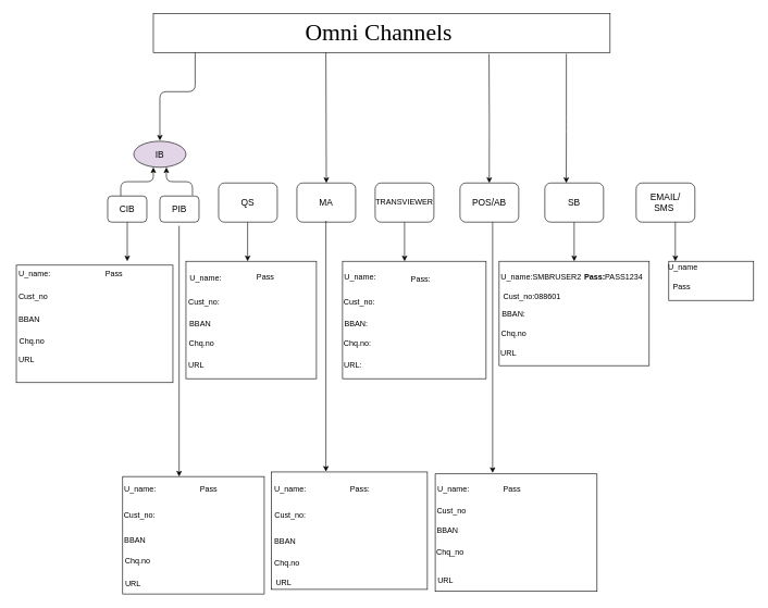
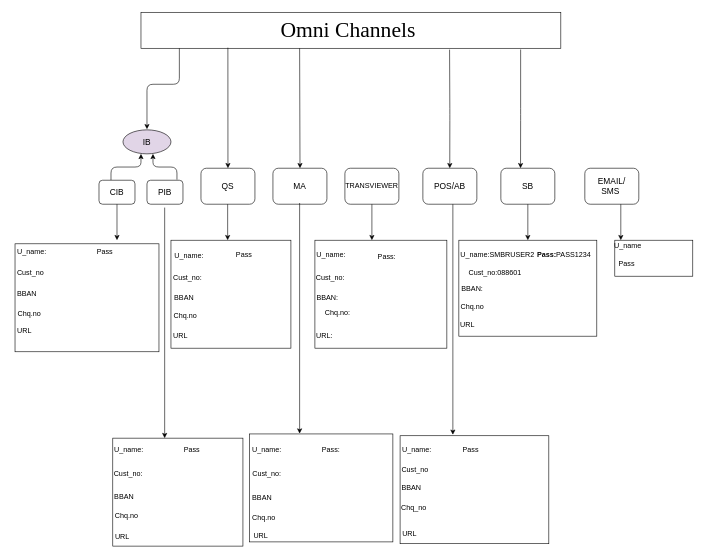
+ <mxCell id="3" value="" style="endArrow=classic;html=1;entryX=0.5;entryY=0;entryDx=0;entryDy=0;exitX=0.207;exitY=0.983;exitDx=0;exitDy=0;exitPerimeter=0;" edge="1" parent="1" source="2" target="16"><mxGeometry width="50" height="50" relative="1" as="geometry"><mxPoint x="514" y="82" as="sourcePoint" /><mxPoint x="512" y="260" as="targetPoint" /></mxGeometry></mxCell>
- <mxCell id="22" value="Cust_no:088601" style="text;html=1;align=center;verticalAlign=middle;resizable=0;points=[];autosize=1;" vertex="1" parent="1"><mxGeometry x="764" y="445" width="100" height="20" as="geometry" /></mxCell>
+ <mxCell id="22" value="Cust_no:088601" style="text;html=1;align=center;verticalAlign=middle;resizable=0;points=[];autosize=1;" vertex="1" parent="1"><mxGeometry x="774" y="445" width="100" height="20" as="geometry" /></mxCell>
- <mxCell id="44" value="Chq.no:" style="text;html=1;strokeColor=none;fillColor=none;align=center;verticalAlign=middle;whiteSpace=wrap;rounded=0;" vertex="1" parent="1"><mxGeometry x="527" y="517" width="40" height="20" as="geometry" /></mxCell>
+ <mxCell id="44" value="Chq.no:" style="text;html=1;strokeColor=none;fillColor=none;align=center;verticalAlign=middle;whiteSpace=wrap;rounded=0;" vertex="1" parent="1"><mxGeometry x="542" y="512" width="40" height="20" as="geometry" /></mxCell>
